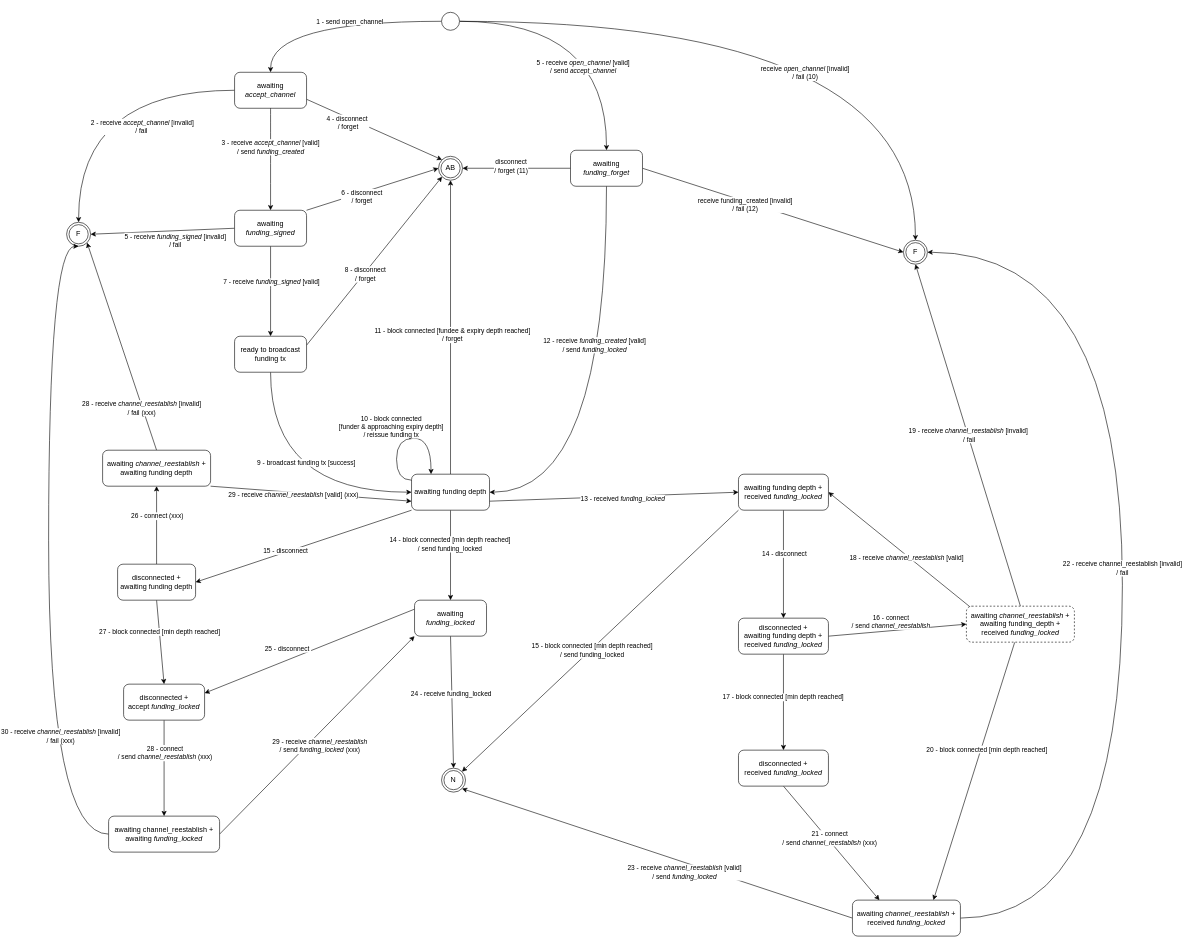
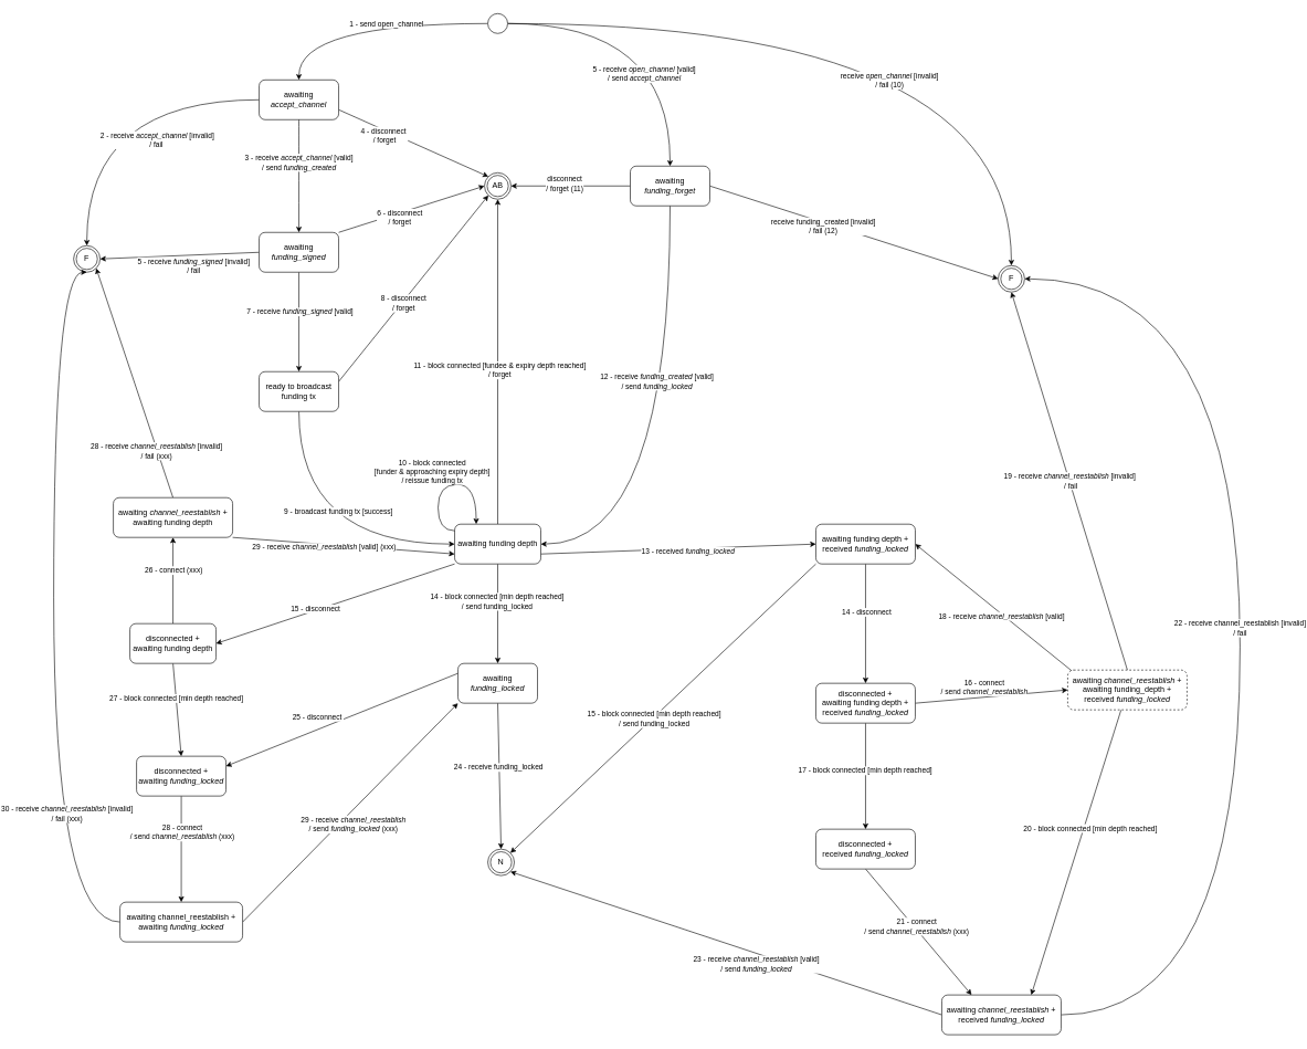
- <mxCell id="62" value="disconnected +&lt;br&gt;accept &lt;i&gt;funding_locked&lt;/i&gt;" style="rounded=1;whiteSpace=wrap;html=1;" vertex="1" parent="1"><mxGeometry x="145" y="1140" width="135" height="60" as="geometry" /></mxCell>
+ <mxCell id="62" value="disconnected +&lt;br&gt;awaiting &lt;i&gt;funding_locked&lt;/i&gt;" style="rounded=1;whiteSpace=wrap;html=1;" vertex="1" parent="1"><mxGeometry x="145" y="1140" width="135" height="60" as="geometry" /></mxCell>
